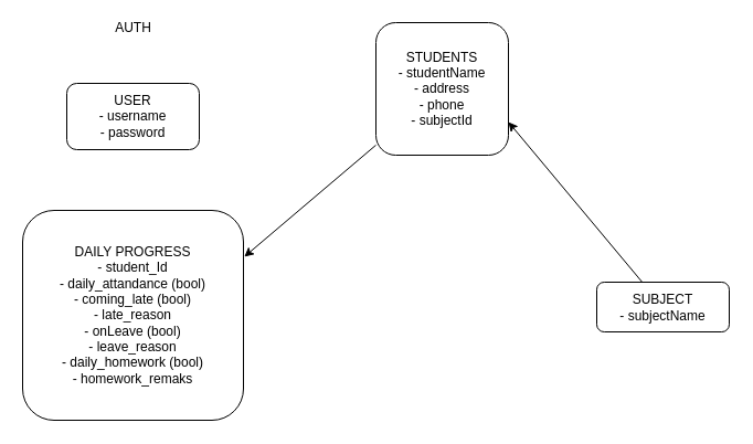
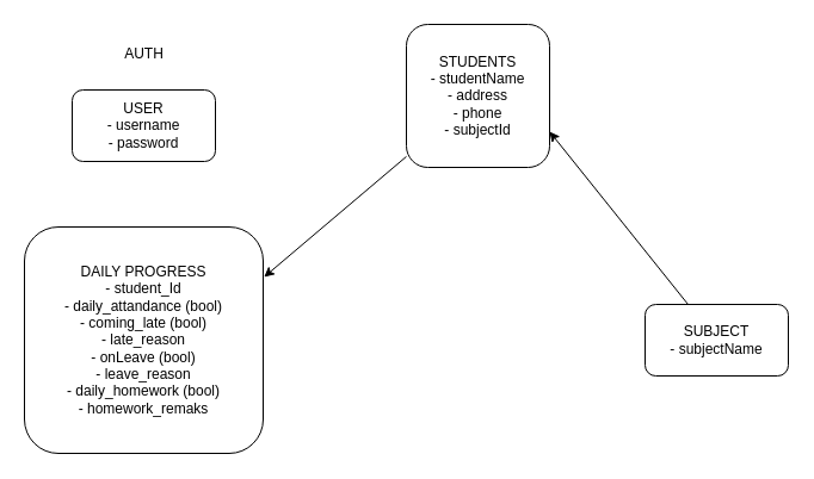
- <mxCell id="8" value="AUTH" style="text;html=1;align=center;verticalAlign=middle;resizable=0;points=[];autosize=1;strokeColor=none;fillColor=none;" vertex="1" parent="1"><mxGeometry x="90" y="10" width="60" height="30" as="geometry" /></mxCell>
+ <mxCell id="8" value="AUTH" style="text;html=1;align=center;verticalAlign=middle;resizable=0;points=[];autosize=1;strokeColor=none;fillColor=none;" vertex="1" parent="1"><mxGeometry x="90" y="30" width="60" height="30" as="geometry" /></mxCell>
- <mxCell id="4" value="SUBJECT&lt;br&gt;- subjectName" style="rounded=1;whiteSpace=wrap;html=1;" vertex="1" parent="1"><mxGeometry x="540" y="255" width="120" height="45" as="geometry" /></mxCell>
+ <mxCell id="4" value="SUBJECT&lt;br&gt;- subjectName" style="rounded=1;whiteSpace=wrap;html=1;" vertex="1" parent="1"><mxGeometry x="540" y="255" width="120" height="60" as="geometry" /></mxCell>
